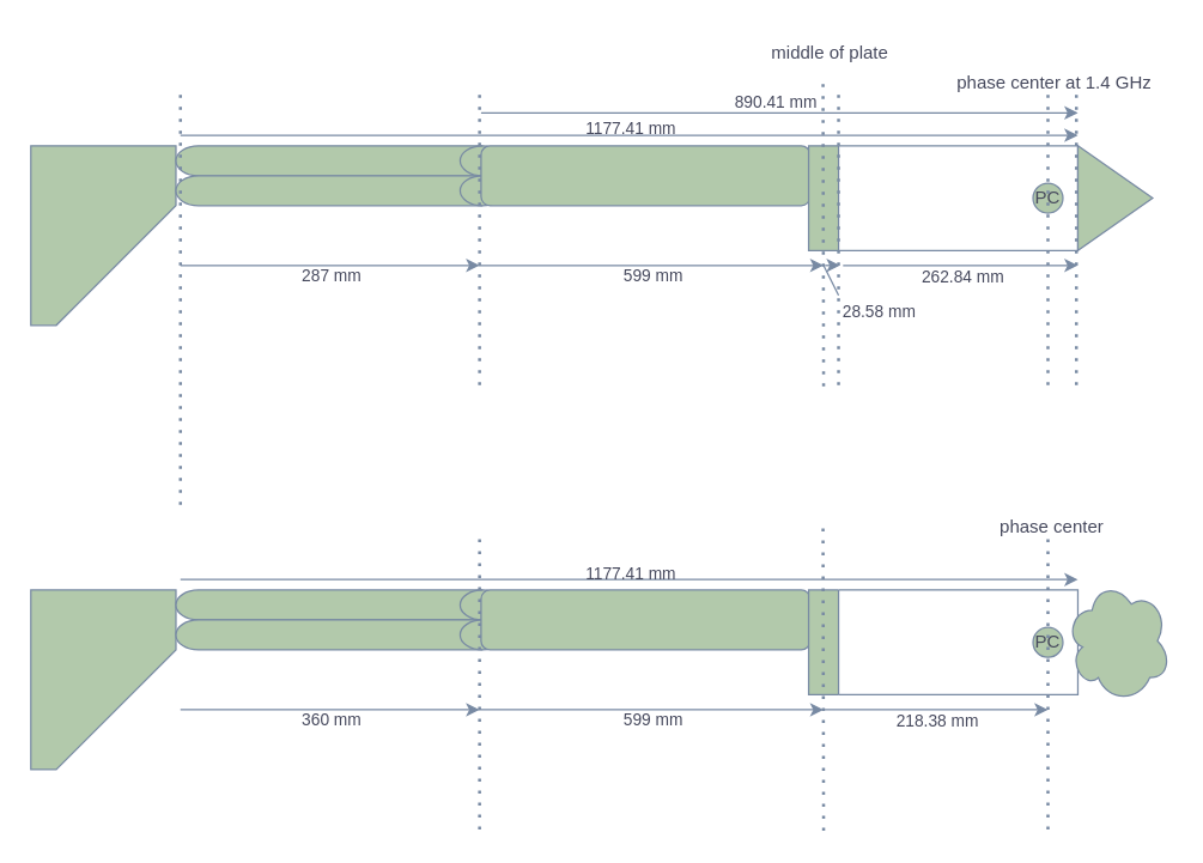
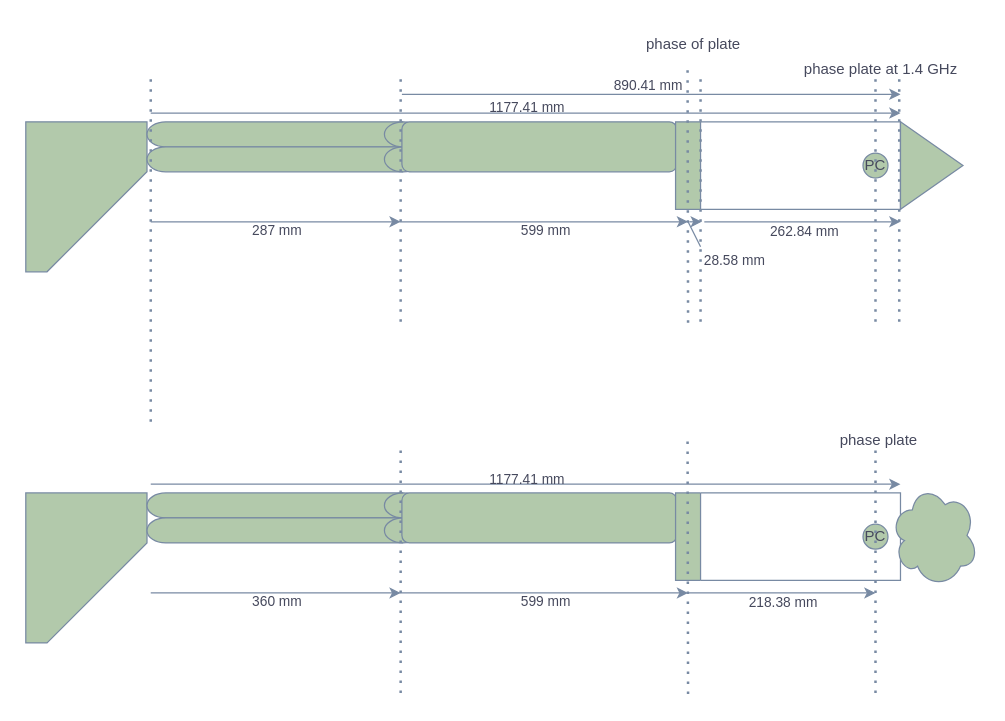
- <mxCell id="17" value="middle of plate" style="text;html=1;align=center;verticalAlign=middle;resizable=0;points=[];autosize=1;strokeColor=none;fillColor=none;labelBackgroundColor=none;fontColor=#46495D;" vertex="1" parent="1"><mxGeometry x="504" y="20" width="100" height="30" as="geometry" /></mxCell>
+ <mxCell id="17" value="phase of plate" style="text;html=1;align=center;verticalAlign=middle;resizable=0;points=[];autosize=1;strokeColor=none;fillColor=none;labelBackgroundColor=none;fontColor=#46495D;" vertex="1" parent="1"><mxGeometry x="504" y="20" width="100" height="30" as="geometry" /></mxCell>
- <mxCell id="19" value="phase center at 1.4 GHz" style="text;html=1;align=center;verticalAlign=middle;resizable=0;points=[];autosize=1;strokeColor=none;fillColor=none;labelBackgroundColor=none;fontColor=#46495D;" vertex="1" parent="1"><mxGeometry x="629" y="40" width="150" height="30" as="geometry" /></mxCell>
+ <mxCell id="19" value="phase plate at 1.4 GHz" style="text;html=1;align=center;verticalAlign=middle;resizable=0;points=[];autosize=1;strokeColor=none;fillColor=none;labelBackgroundColor=none;fontColor=#46495D;" vertex="1" parent="1"><mxGeometry x="629" y="40" width="150" height="30" as="geometry" /></mxCell>
- <mxCell id="43" value="phase center&amp;nbsp;" style="text;html=1;align=center;verticalAlign=middle;resizable=0;points=[];autosize=1;strokeColor=none;fillColor=none;labelBackgroundColor=none;fontColor=#46495D;" vertex="1" parent="1"><mxGeometry x="654" y="337" width="100" height="30" as="geometry" /></mxCell>
+ <mxCell id="43" value="phase plate&amp;nbsp;" style="text;html=1;align=center;verticalAlign=middle;resizable=0;points=[];autosize=1;strokeColor=none;fillColor=none;labelBackgroundColor=none;fontColor=#46495D;" vertex="1" parent="1"><mxGeometry x="654" y="337" width="100" height="30" as="geometry" /></mxCell>
